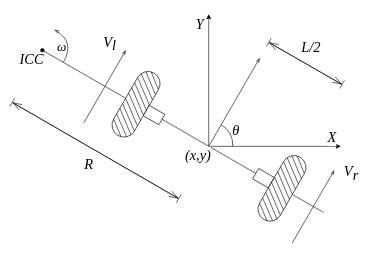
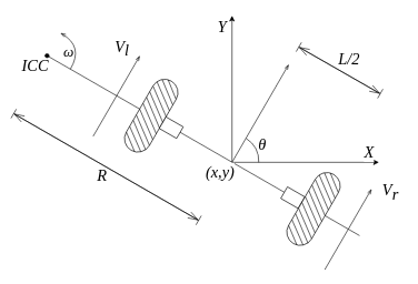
- <mxCell id="7" value="&lt;span class=&quot;ILfuVd NA6bn&quot; style=&quot;font-size: 24px&quot;&gt;&lt;span class=&quot;hgKElc&quot; style=&quot;font-size: 24px&quot;&gt;&lt;span style=&quot;font-size: 24px&quot;&gt;L/2&lt;/span&gt;&lt;/span&gt;&lt;/span&gt;" style="text;html=1;align=center;verticalAlign=middle;resizable=0;points=[];autosize=1;strokeColor=none;fillColor=none;fontFamily=Times New Roman;fontStyle=2;labelBackgroundColor=default;fontSize=24;" parent="1" vertex="1"><mxGeometry x="492" y="63" width="50" height="30" as="geometry" /></mxCell>
+ <mxCell id="7" value="&lt;span class=&quot;ILfuVd NA6bn&quot; style=&quot;font-size: 24px&quot;&gt;&lt;span class=&quot;hgKElc&quot; style=&quot;font-size: 24px&quot;&gt;&lt;span style=&quot;font-size: 24px&quot;&gt;L/2&lt;/span&gt;&lt;/span&gt;&lt;/span&gt;" style="text;html=1;align=center;verticalAlign=middle;resizable=0;points=[];autosize=1;strokeColor=none;fillColor=none;fontFamily=Times New Roman;fontStyle=2;labelBackgroundColor=default;fontSize=24;" parent="1" vertex="1"><mxGeometry x="497" y="73" width="50" height="30" as="geometry" /></mxCell>
- <mxCell id="4" value="&lt;font style=&quot;font-size: 24px;&quot; face=&quot;Times New Roman&quot;&gt;&lt;i style=&quot;font-size: 24px;&quot;&gt;R&lt;/i&gt;&lt;/font&gt;" style="text;html=1;align=center;verticalAlign=middle;resizable=0;points=[];autosize=1;strokeColor=none;fillColor=none;fontSize=24;" parent="1" vertex="1"><mxGeometry x="132" y="253" width="30" height="40" as="geometry" /></mxCell>
+ <mxCell id="4" value="&lt;font style=&quot;font-size: 24px;&quot; face=&quot;Times New Roman&quot;&gt;&lt;i style=&quot;font-size: 24px;&quot;&gt;R&lt;/i&gt;&lt;/font&gt;" style="text;html=1;align=center;verticalAlign=middle;resizable=0;points=[];autosize=1;strokeColor=none;fillColor=none;fontSize=24;" parent="1" vertex="1"><mxGeometry x="137" y="243" width="30" height="40" as="geometry" /></mxCell>
